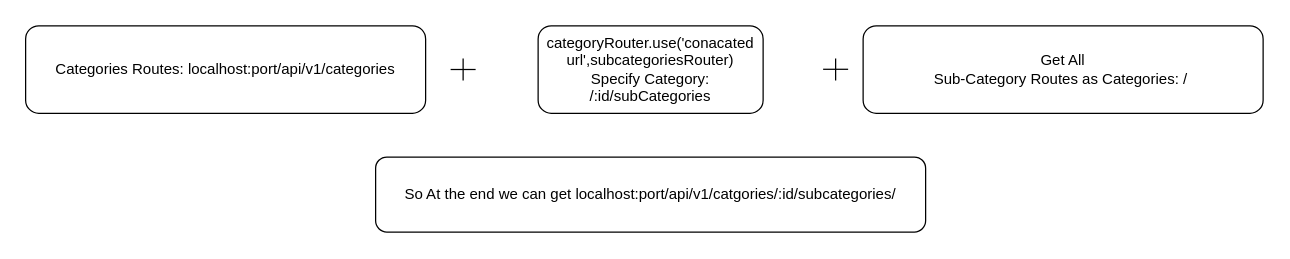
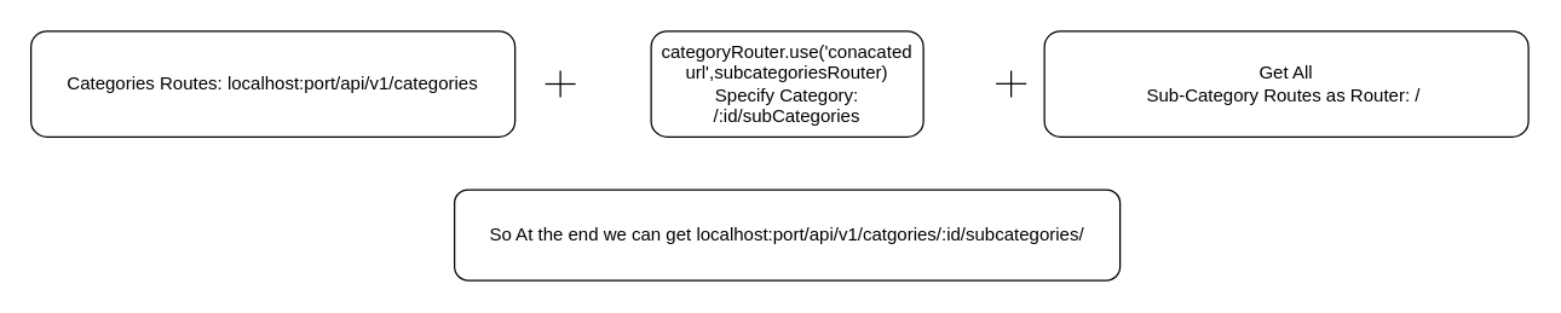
- <mxCell id="3" value="Get All &lt;br&gt;Sub-Category Routes as Categories: /&amp;nbsp;" style="rounded=1;whiteSpace=wrap;html=1;" parent="1" vertex="1"><mxGeometry x="690" y="20" width="320" height="70" as="geometry" /></mxCell>
+ <mxCell id="3" value="Get All &lt;br&gt;Sub-Category Routes as Router: /&amp;nbsp;" style="rounded=1;whiteSpace=wrap;html=1;" parent="1" vertex="1"><mxGeometry x="690" y="20" width="320" height="70" as="geometry" /></mxCell>
